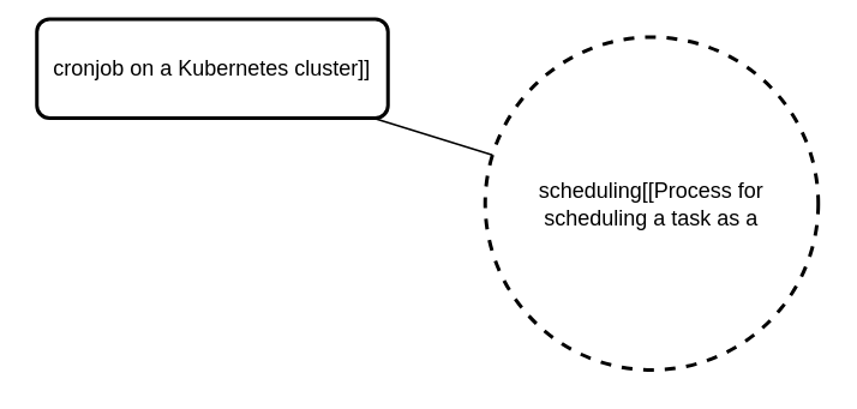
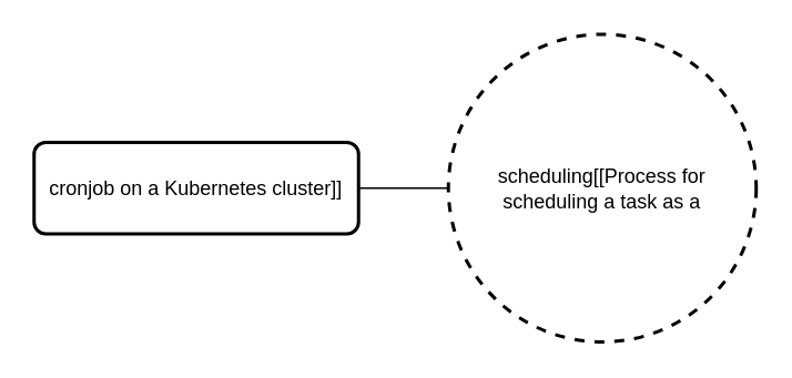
- <mxCell id="3" value="cronjob on a Kubernetes cluster]]" style="rounded=1;absoluteArcSize=1;arcSize=14;whiteSpace=wrap;strokeWidth=2;" vertex="1" parent="1"><mxGeometry x="20" y="10" width="195" height="55" as="geometry" /></mxCell>
+ <mxCell id="3" value="cronjob on a Kubernetes cluster]]" style="rounded=1;absoluteArcSize=1;arcSize=14;whiteSpace=wrap;strokeWidth=2;" vertex="1" parent="1"><mxGeometry x="20" y="85" width="195" height="55" as="geometry" /></mxCell>
